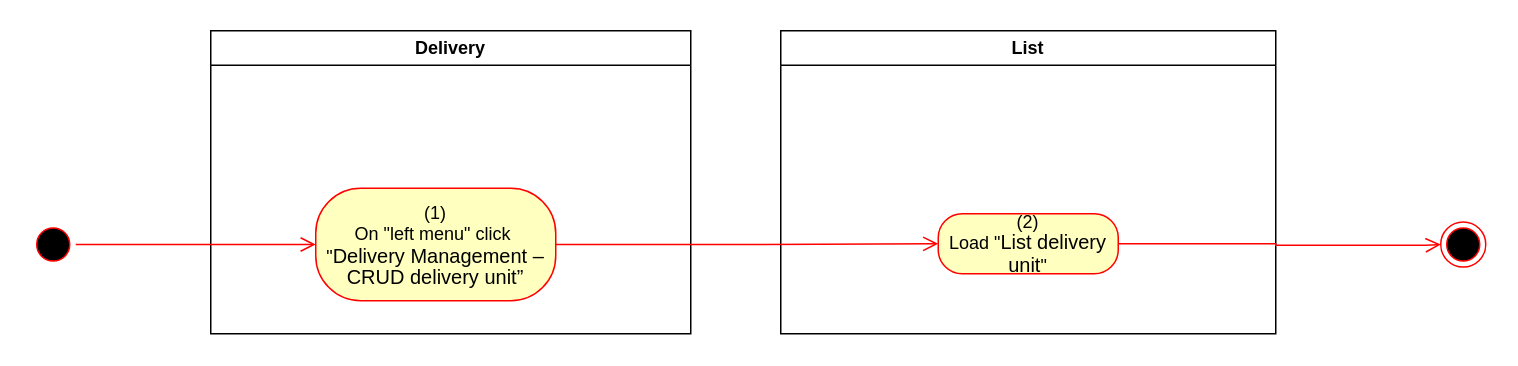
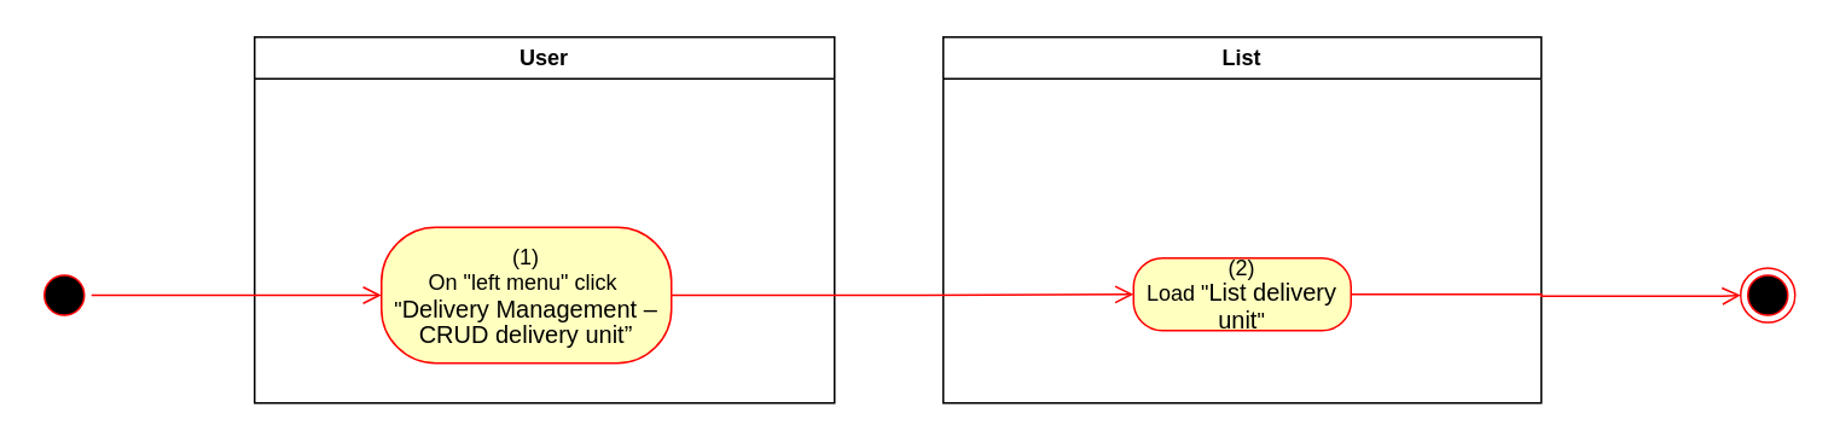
- <mxCell id="2" value="Delivery" style="swimlane;whiteSpace=wrap" parent="1" vertex="1"><mxGeometry x="140" y="20" width="320" height="202" as="geometry"><mxRectangle x="120" y="128" width="60" height="23" as="alternateBounds" /></mxGeometry></mxCell>
+ <mxCell id="2" value="User" style="swimlane;whiteSpace=wrap" parent="1" vertex="1"><mxGeometry x="140" y="20" width="320" height="202" as="geometry"><mxRectangle x="120" y="128" width="60" height="23" as="alternateBounds" /></mxGeometry></mxCell>
